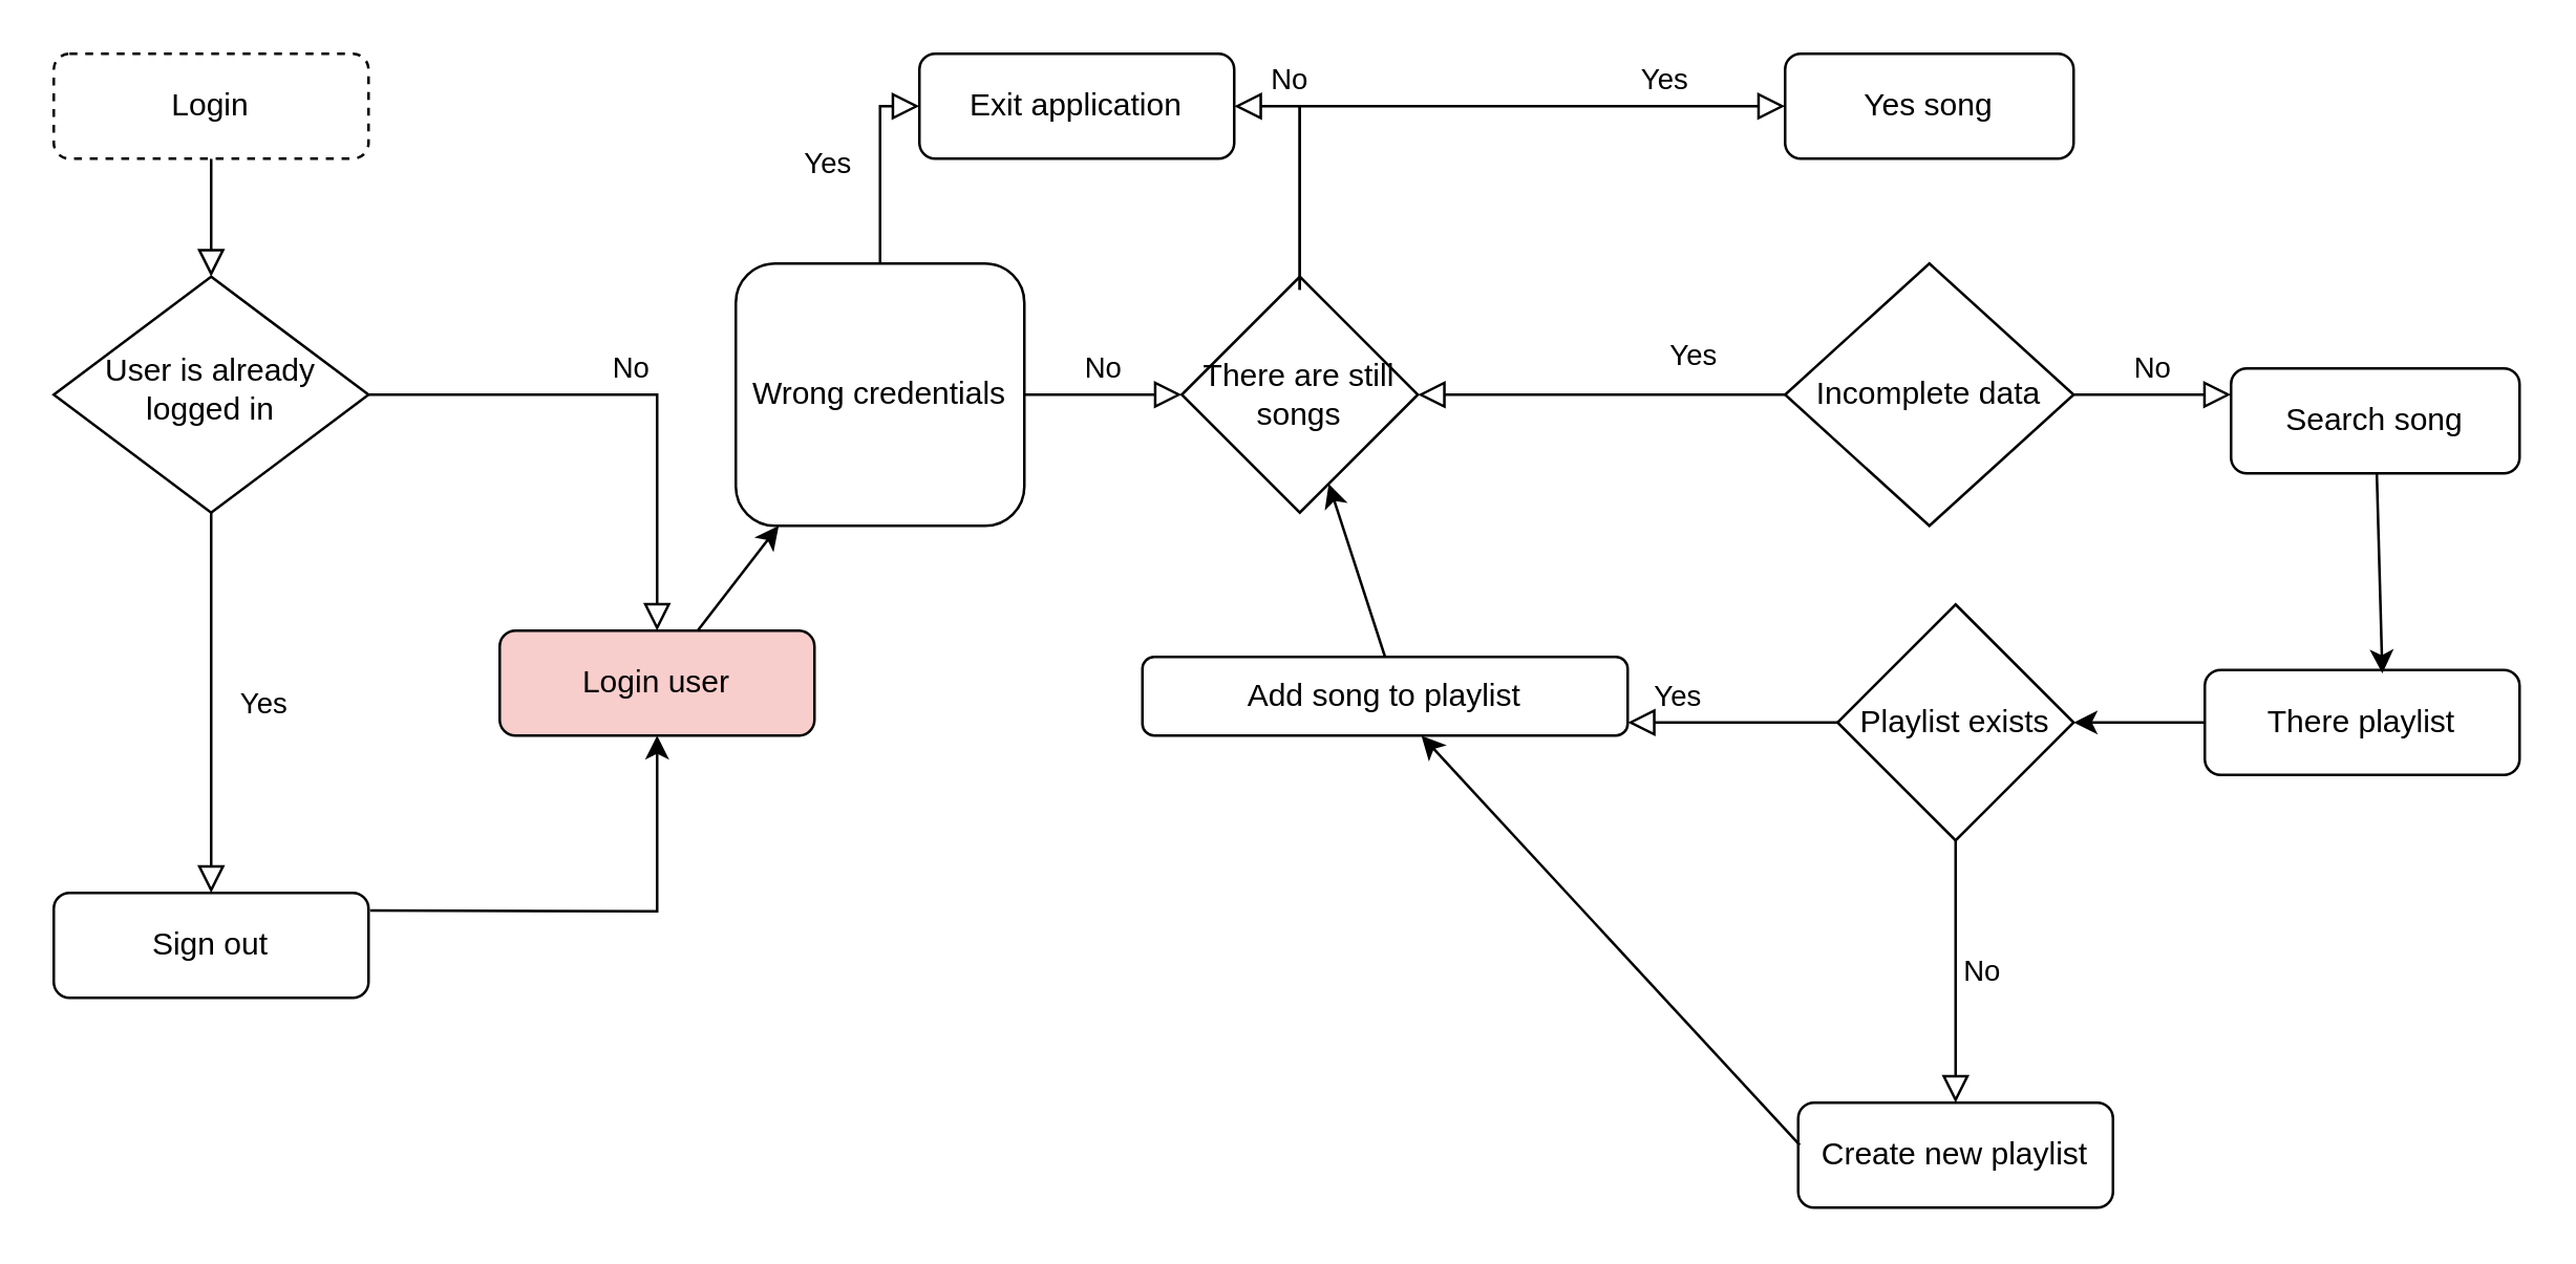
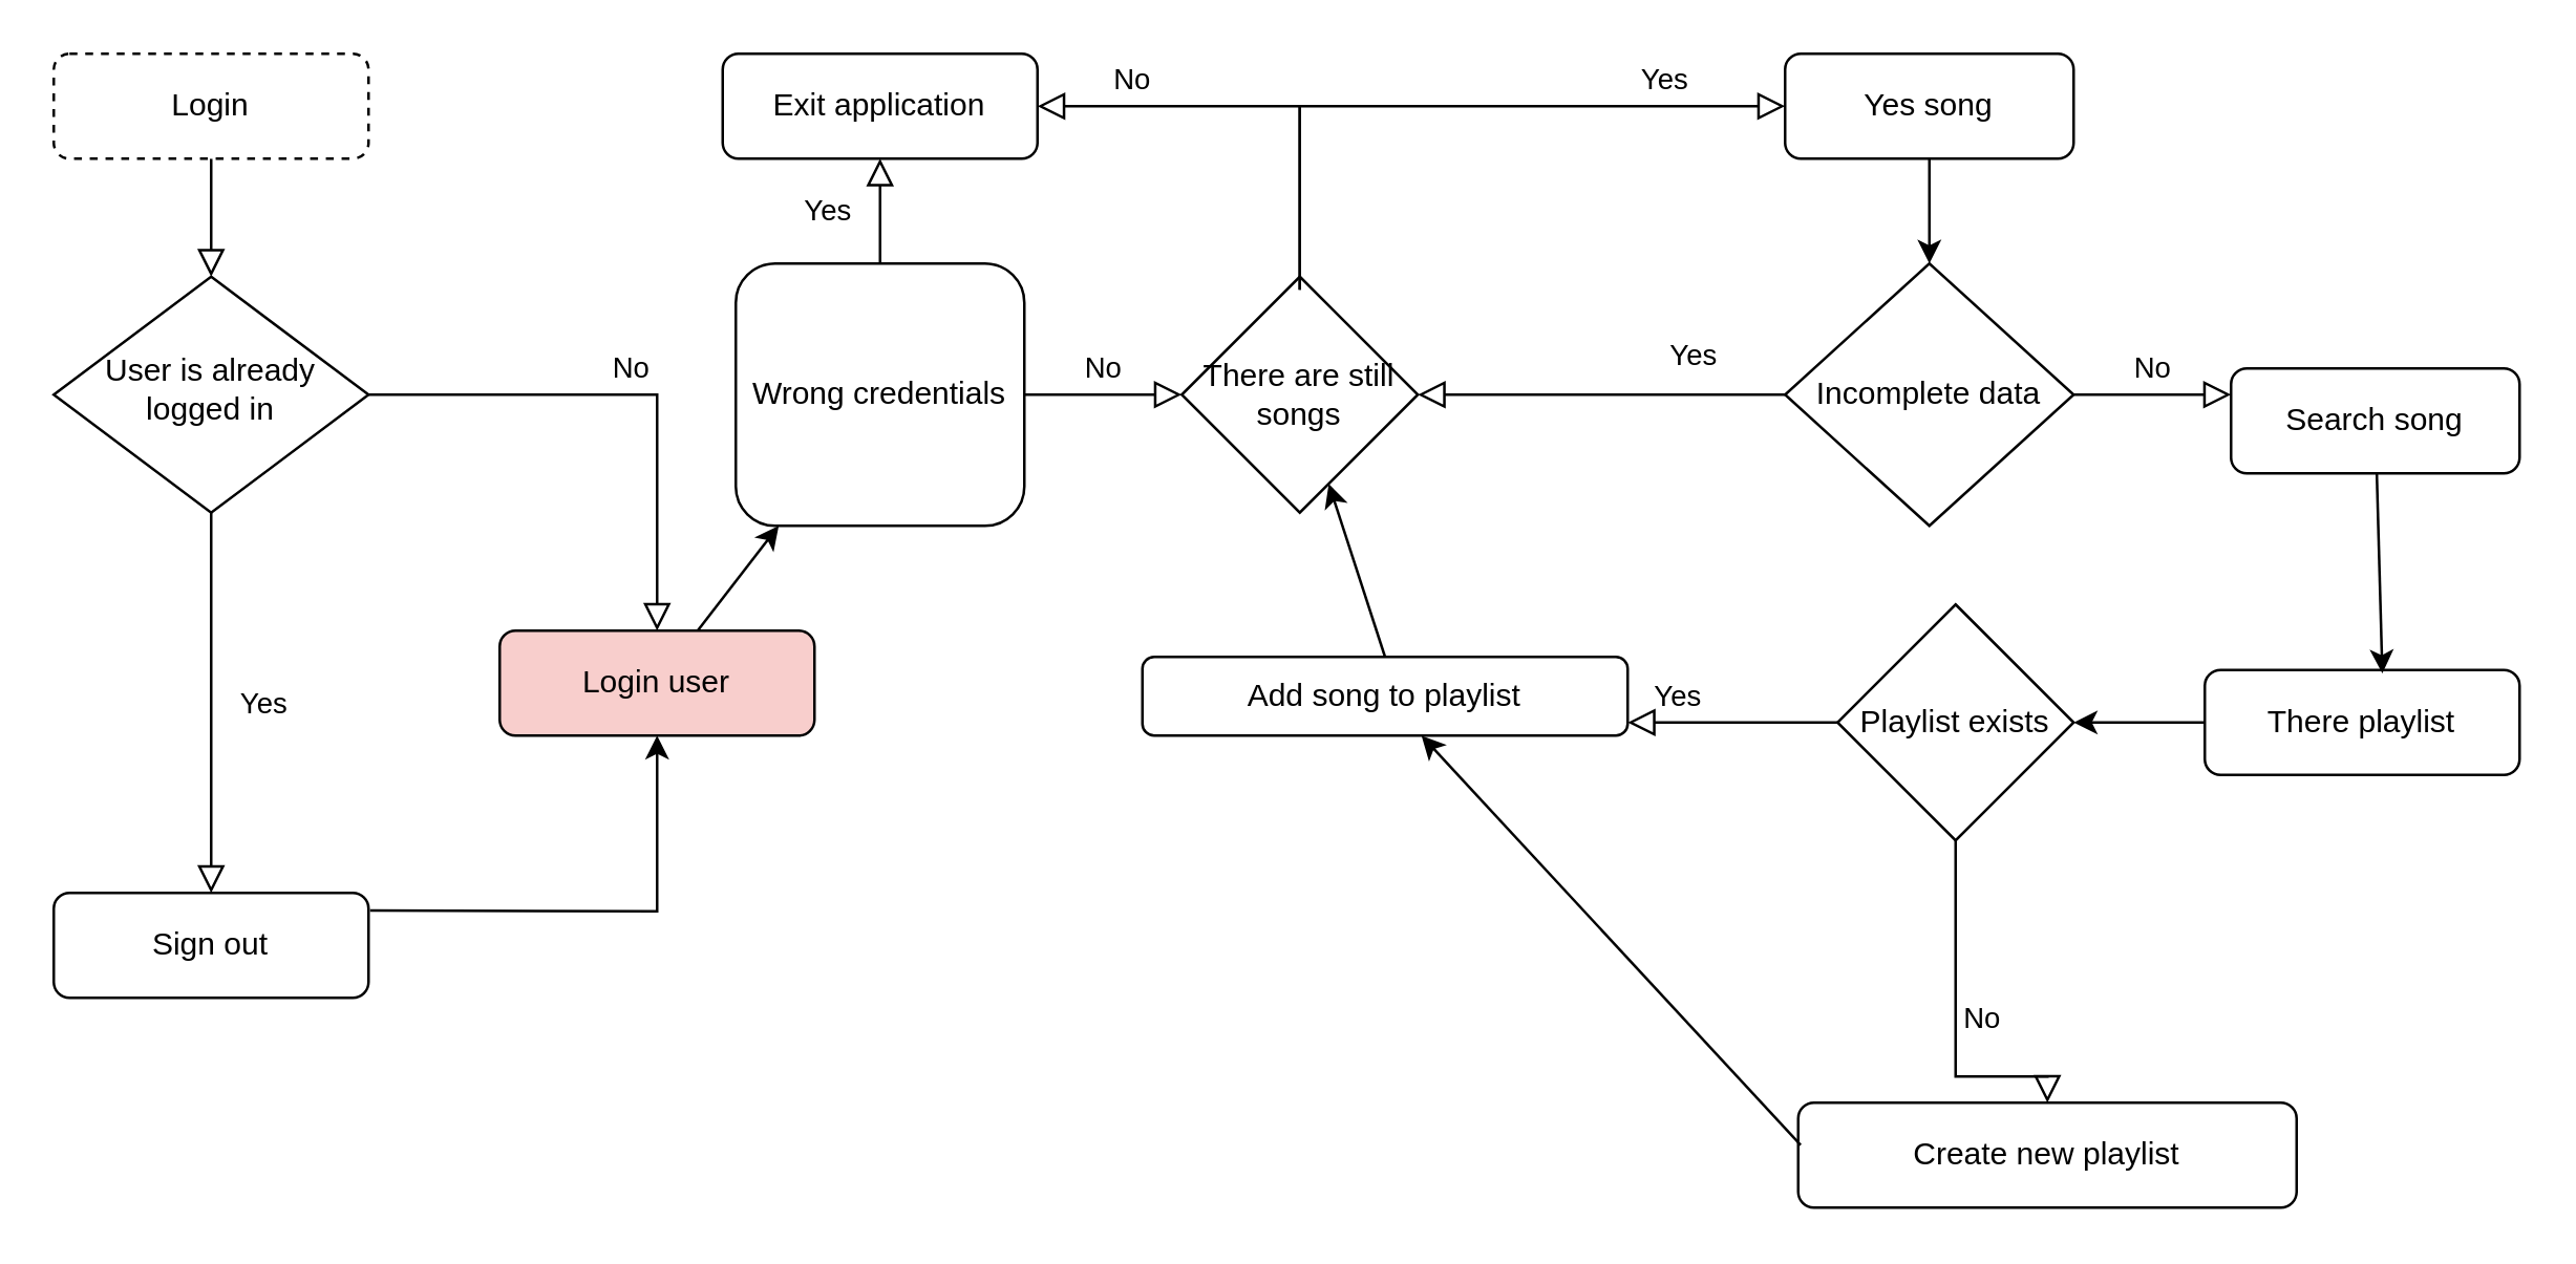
- <mxCell id="27" value="Exit application" style="rounded=1;whiteSpace=wrap;html=1;" vertex="1" parent="1"><mxGeometry x="350" y="20" width="120" height="40" as="geometry" /></mxCell>
+ <mxCell id="27" value="Exit application" style="rounded=1;whiteSpace=wrap;html=1;" vertex="1" parent="1"><mxGeometry x="275" y="20" width="120" height="40" as="geometry" /></mxCell>
+ <mxCell id="30" value="" style="endArrow=classic;html=1;rounded=0;exitX=0.5;exitY=1;exitDx=0;exitDy=0;entryX=0.5;entryY=0;entryDx=0;entryDy=0;" edge="1" parent="1" source="29" target="14"><mxGeometry width="50" height="50" relative="1" as="geometry"><mxPoint x="580" y="300" as="sourcePoint" /><mxPoint x="630" y="250" as="targetPoint" /></mxGeometry></mxCell>
- <mxCell id="24" value="Create new playlist" style="rounded=1;whiteSpace=wrap;html=1;" vertex="1" parent="1"><mxGeometry x="685" y="420" width="120" height="40" as="geometry" /></mxCell>
+ <mxCell id="24" value="Create new playlist" style="rounded=1;whiteSpace=wrap;html=1;" vertex="1" parent="1"><mxGeometry x="685" y="420" width="190" height="40" as="geometry" /></mxCell>
